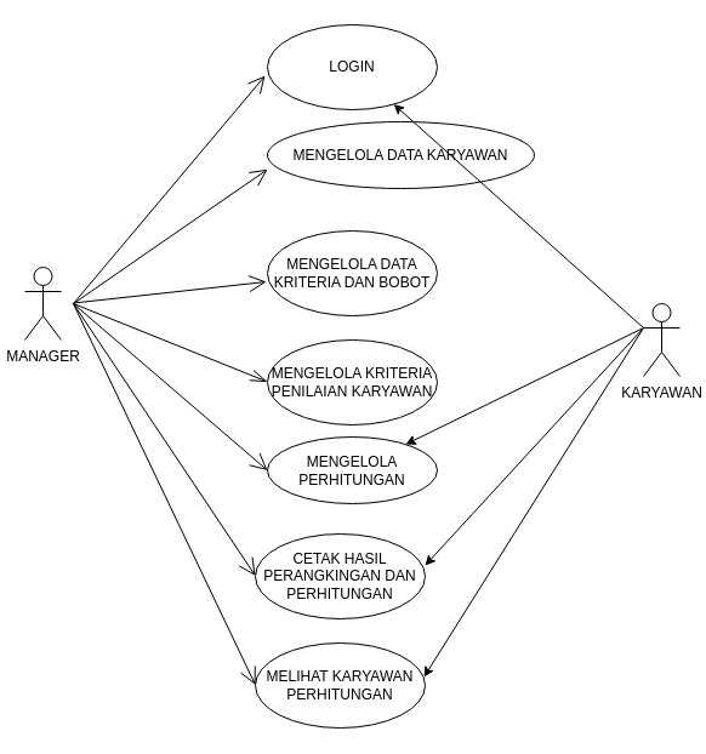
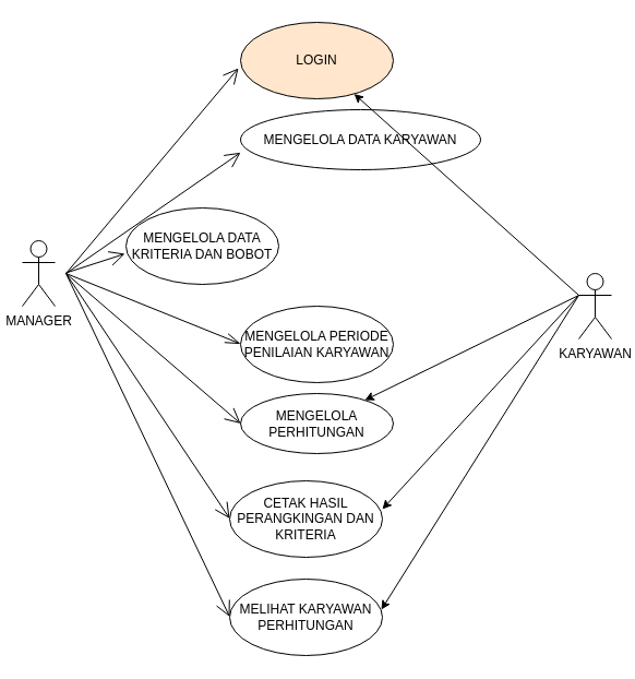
- <mxCell id="4" value="LOGIN" style="ellipse;whiteSpace=wrap;html=1;" parent="1" vertex="1"><mxGeometry x="220" y="20" width="140" height="70" as="geometry" /></mxCell>
+ <mxCell id="4" value="LOGIN" style="ellipse;whiteSpace=wrap;html=1;fillColor=#ffe6cc;" parent="1" vertex="1"><mxGeometry x="220" y="20" width="140" height="70" as="geometry" /></mxCell>
- <mxCell id="6" value="MENGELOLA DATA KRITERIA DAN BOBOT" style="ellipse;whiteSpace=wrap;html=1;" parent="1" vertex="1"><mxGeometry x="220" y="190" width="140" height="70" as="geometry" /></mxCell>
+ <mxCell id="6" value="MENGELOLA DATA KRITERIA DAN BOBOT" style="ellipse;whiteSpace=wrap;html=1;" parent="1" vertex="1"><mxGeometry x="115" y="190" width="140" height="70" as="geometry" /></mxCell>
- <mxCell id="10" value="MENGELOLA KRITERIA PENILAIAN KARYAWAN" style="ellipse;whiteSpace=wrap;html=1;" parent="1" vertex="1"><mxGeometry x="220" y="280" width="140" height="70" as="geometry" /></mxCell>
+ <mxCell id="10" value="MENGELOLA PERIODE PENILAIAN KARYAWAN" style="ellipse;whiteSpace=wrap;html=1;" parent="1" vertex="1"><mxGeometry x="220" y="280" width="140" height="70" as="geometry" /></mxCell>
- <mxCell id="8" value="CETAK HASIL PERANGKINGAN DAN PERHITUNGAN" style="ellipse;whiteSpace=wrap;html=1;" parent="1" vertex="1"><mxGeometry x="210" y="440" width="140" height="70" as="geometry" /></mxCell>
+ <mxCell id="8" value="CETAK HASIL PERANGKINGAN DAN KRITERIA" style="ellipse;whiteSpace=wrap;html=1;" parent="1" vertex="1"><mxGeometry x="210" y="440" width="140" height="70" as="geometry" /></mxCell>
